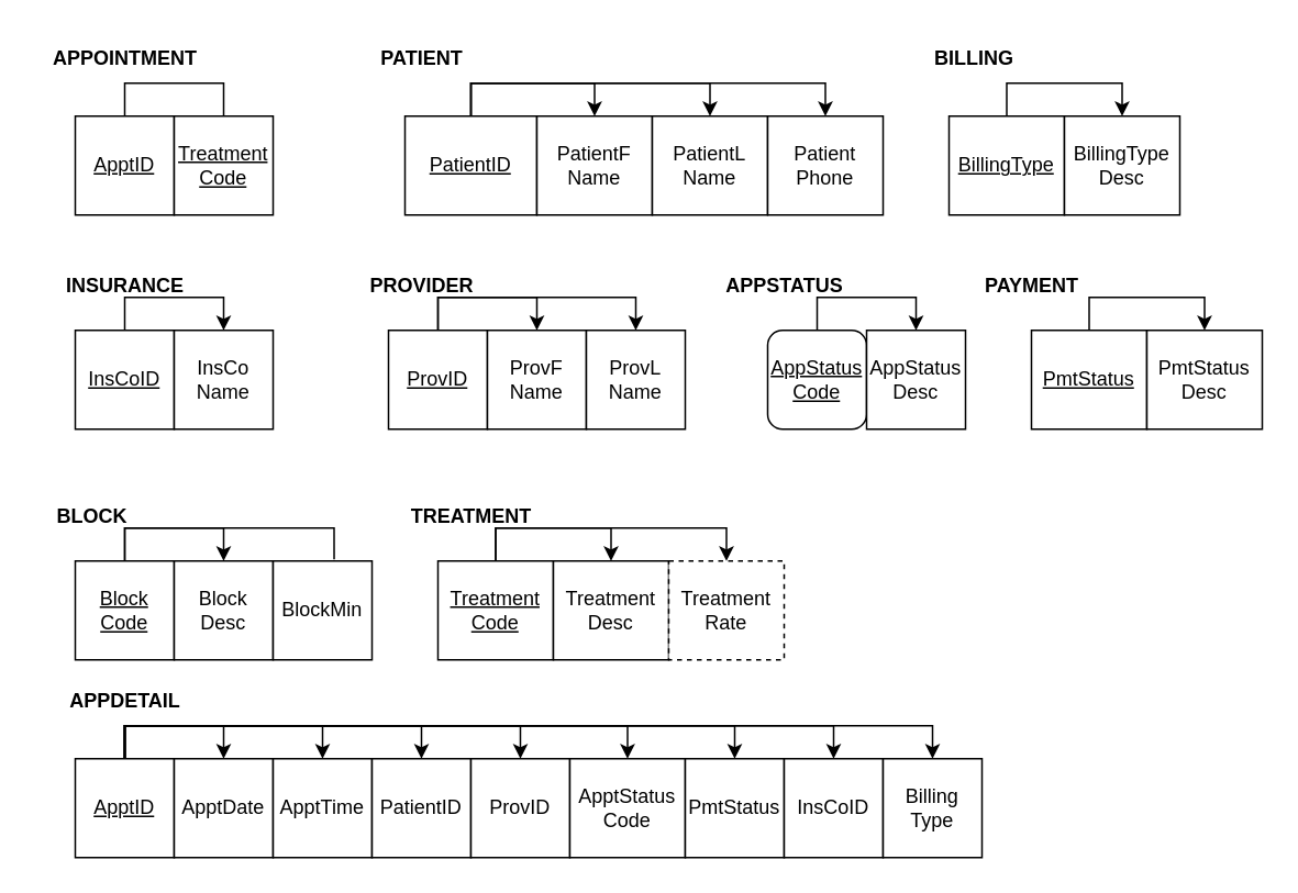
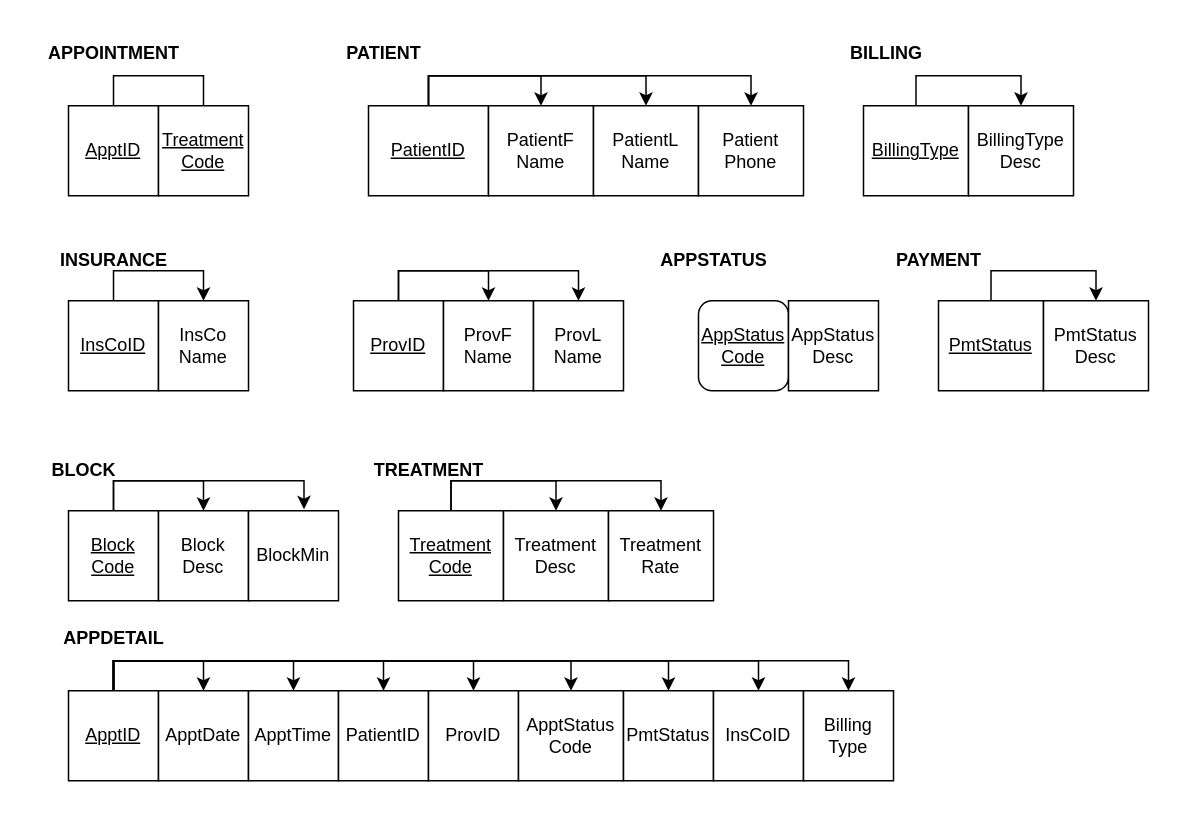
- <mxCell id="22" value="&lt;b&gt;PROVIDER&lt;/b&gt;" style="text;html=1;align=center;verticalAlign=middle;resizable=0;points=[];autosize=1;strokeColor=none;fillColor=none;" parent="1" vertex="1"><mxGeometry x="210" y="158" width="90" height="30" as="geometry" /></mxCell>
- <mxCell id="29" style="edgeStyle=orthogonalEdgeStyle;rounded=0;orthogonalLoop=1;jettySize=auto;html=1;exitX=0.5;exitY=0;exitDx=0;exitDy=0;entryX=0.5;entryY=0;entryDx=0;entryDy=0;" parent="1" source="30" target="31" edge="1"><mxGeometry relative="1" as="geometry" /></mxCell>
- <mxCell id="41" style="edgeStyle=orthogonalEdgeStyle;rounded=0;orthogonalLoop=1;jettySize=auto;html=1;exitX=0.5;exitY=0;exitDx=0;exitDy=0;entryX=0.617;entryY=-0.017;entryDx=0;entryDy=0;entryPerimeter=0;endArrow=none;" parent="1" source="38" target="40" edge="1"><mxGeometry relative="1" as="geometry" /></mxCell>
+ <mxCell id="41" style="edgeStyle=orthogonalEdgeStyle;rounded=0;orthogonalLoop=1;jettySize=auto;html=1;exitX=0.5;exitY=0;exitDx=0;exitDy=0;entryX=0.617;entryY=-0.017;entryDx=0;entryDy=0;entryPerimeter=0;" parent="1" source="38" target="40" edge="1"><mxGeometry relative="1" as="geometry" /></mxCell>
- <mxCell id="47" value="Treatment&lt;div&gt;Rate&lt;/div&gt;" style="rounded=0;whiteSpace=wrap;html=1;dashed=1;" parent="1" vertex="1"><mxGeometry x="405" y="340" width="70" height="60" as="geometry" /></mxCell>
+ <mxCell id="47" value="Treatment&lt;div&gt;Rate&lt;/div&gt;" style="rounded=0;whiteSpace=wrap;html=1;" parent="1" vertex="1"><mxGeometry x="405" y="340" width="70" height="60" as="geometry" /></mxCell>
